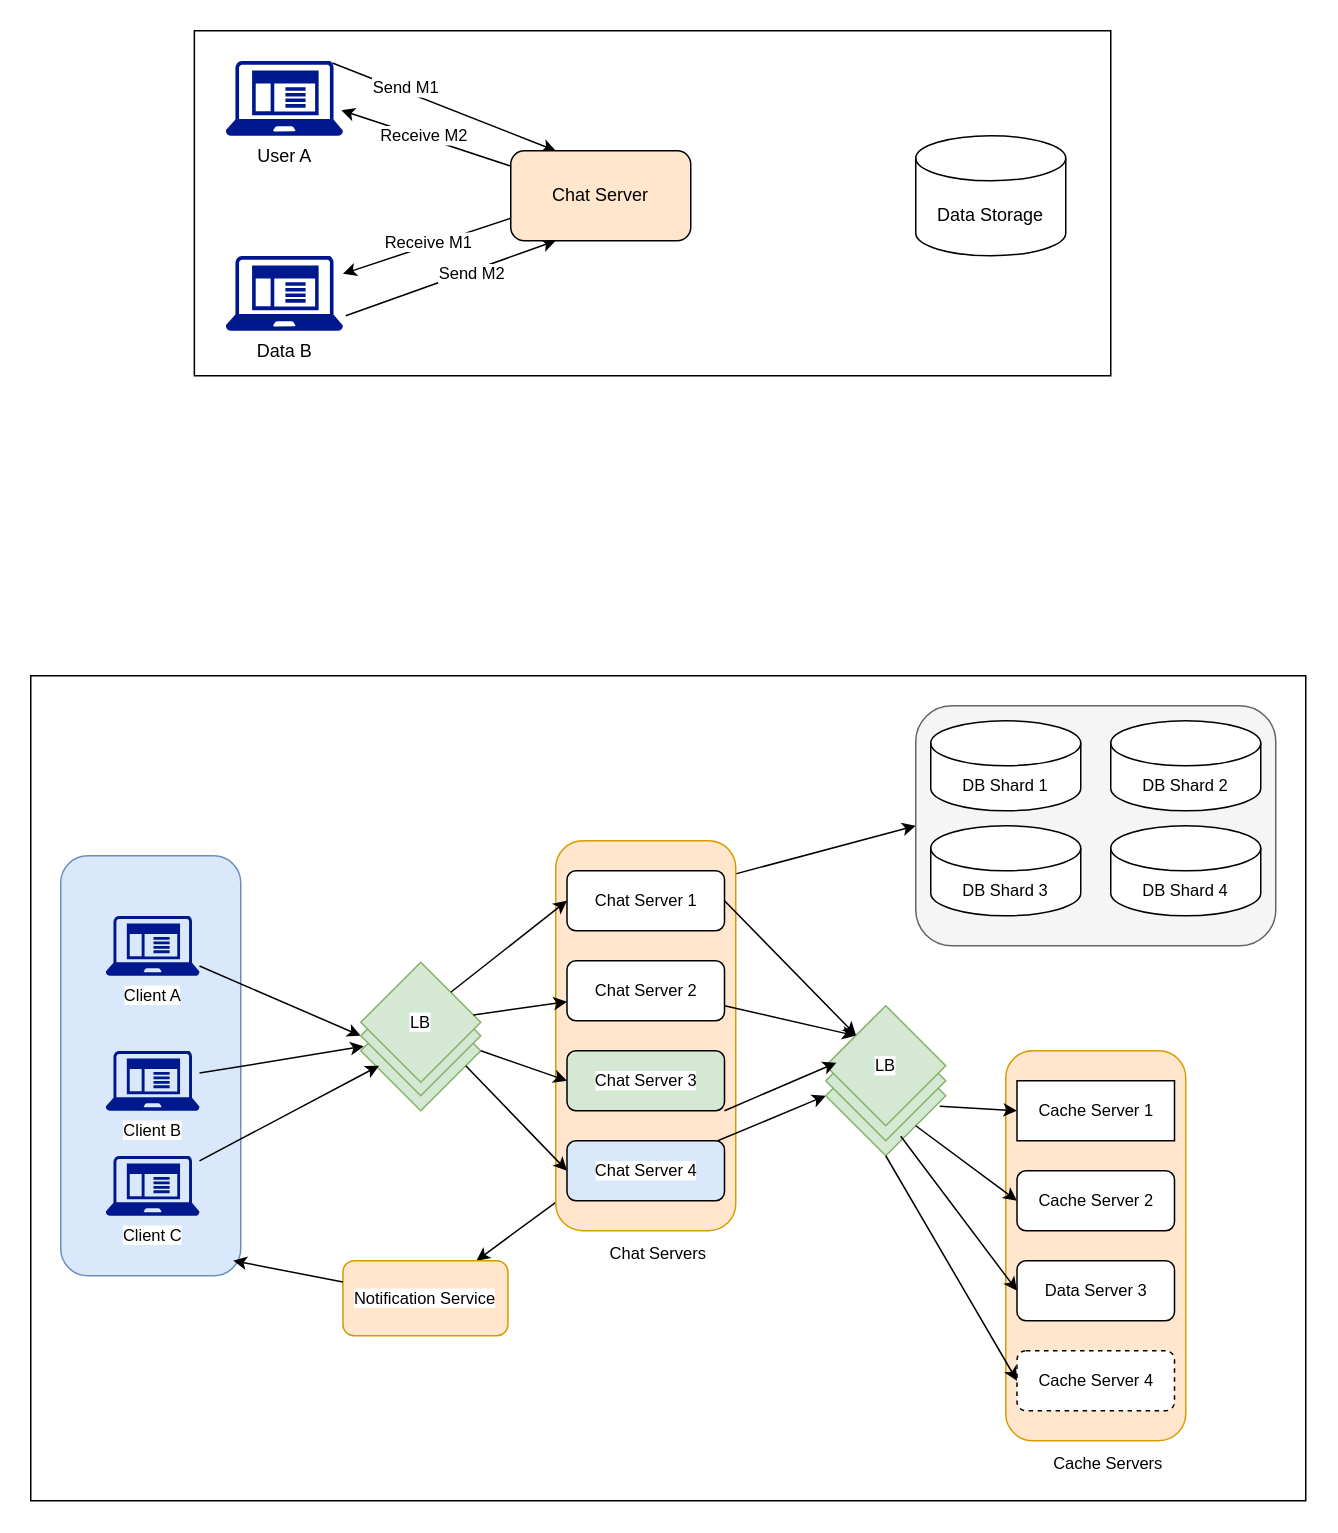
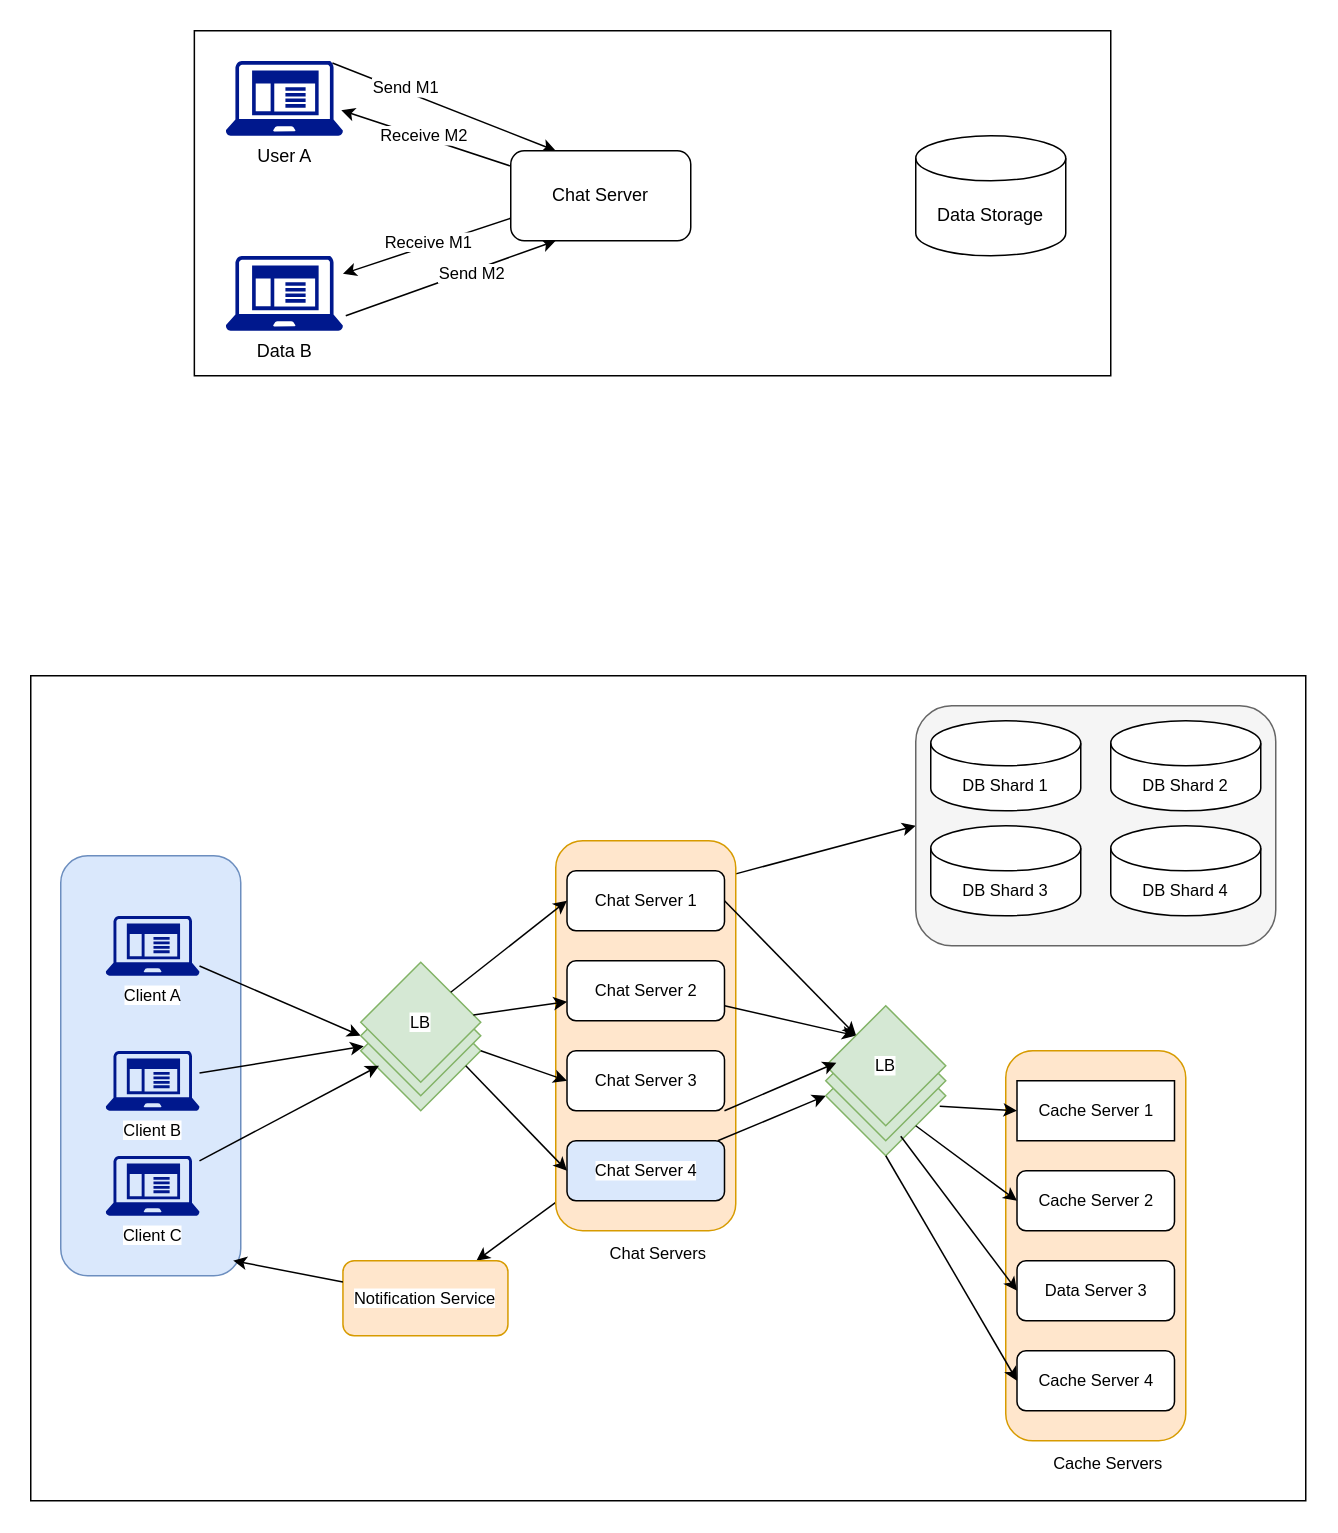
- <mxCell id="11" value="Chat Server" style="rounded=1;whiteSpace=wrap;html=1;fillColor=#ffe6cc;" vertex="1" parent="1"><mxGeometry x="340" y="100" width="120" height="60" as="geometry" /></mxCell>
+ <mxCell id="11" value="Chat Server" style="rounded=1;whiteSpace=wrap;html=1;" vertex="1" parent="1"><mxGeometry x="340" y="100" width="120" height="60" as="geometry" /></mxCell>
- <mxCell id="32" value="Chat Server 3" style="rounded=1;whiteSpace=wrap;html=1;fontFamily=Helvetica;fontSize=11;fontColor=default;labelBackgroundColor=default;fillColor=#d5e8d4;" vertex="1" parent="1"><mxGeometry x="377.5" y="700" width="105" height="40" as="geometry" /></mxCell>
+ <mxCell id="32" value="Chat Server 3" style="rounded=1;whiteSpace=wrap;html=1;fontFamily=Helvetica;fontSize=11;fontColor=default;labelBackgroundColor=default;" vertex="1" parent="1"><mxGeometry x="377.5" y="700" width="105" height="40" as="geometry" /></mxCell>
- <mxCell id="44" value="Cache&amp;nbsp;Server 4" style="rounded=1;whiteSpace=wrap;html=1;fontFamily=Helvetica;fontSize=11;fontColor=default;labelBackgroundColor=default;dashed=1;" vertex="1" parent="1"><mxGeometry x="677.5" y="900" width="105" height="40" as="geometry" /></mxCell>
+ <mxCell id="44" value="Cache&amp;nbsp;Server 4" style="rounded=1;whiteSpace=wrap;html=1;fontFamily=Helvetica;fontSize=11;fontColor=default;labelBackgroundColor=default;" vertex="1" parent="1"><mxGeometry x="677.5" y="900" width="105" height="40" as="geometry" /></mxCell>
